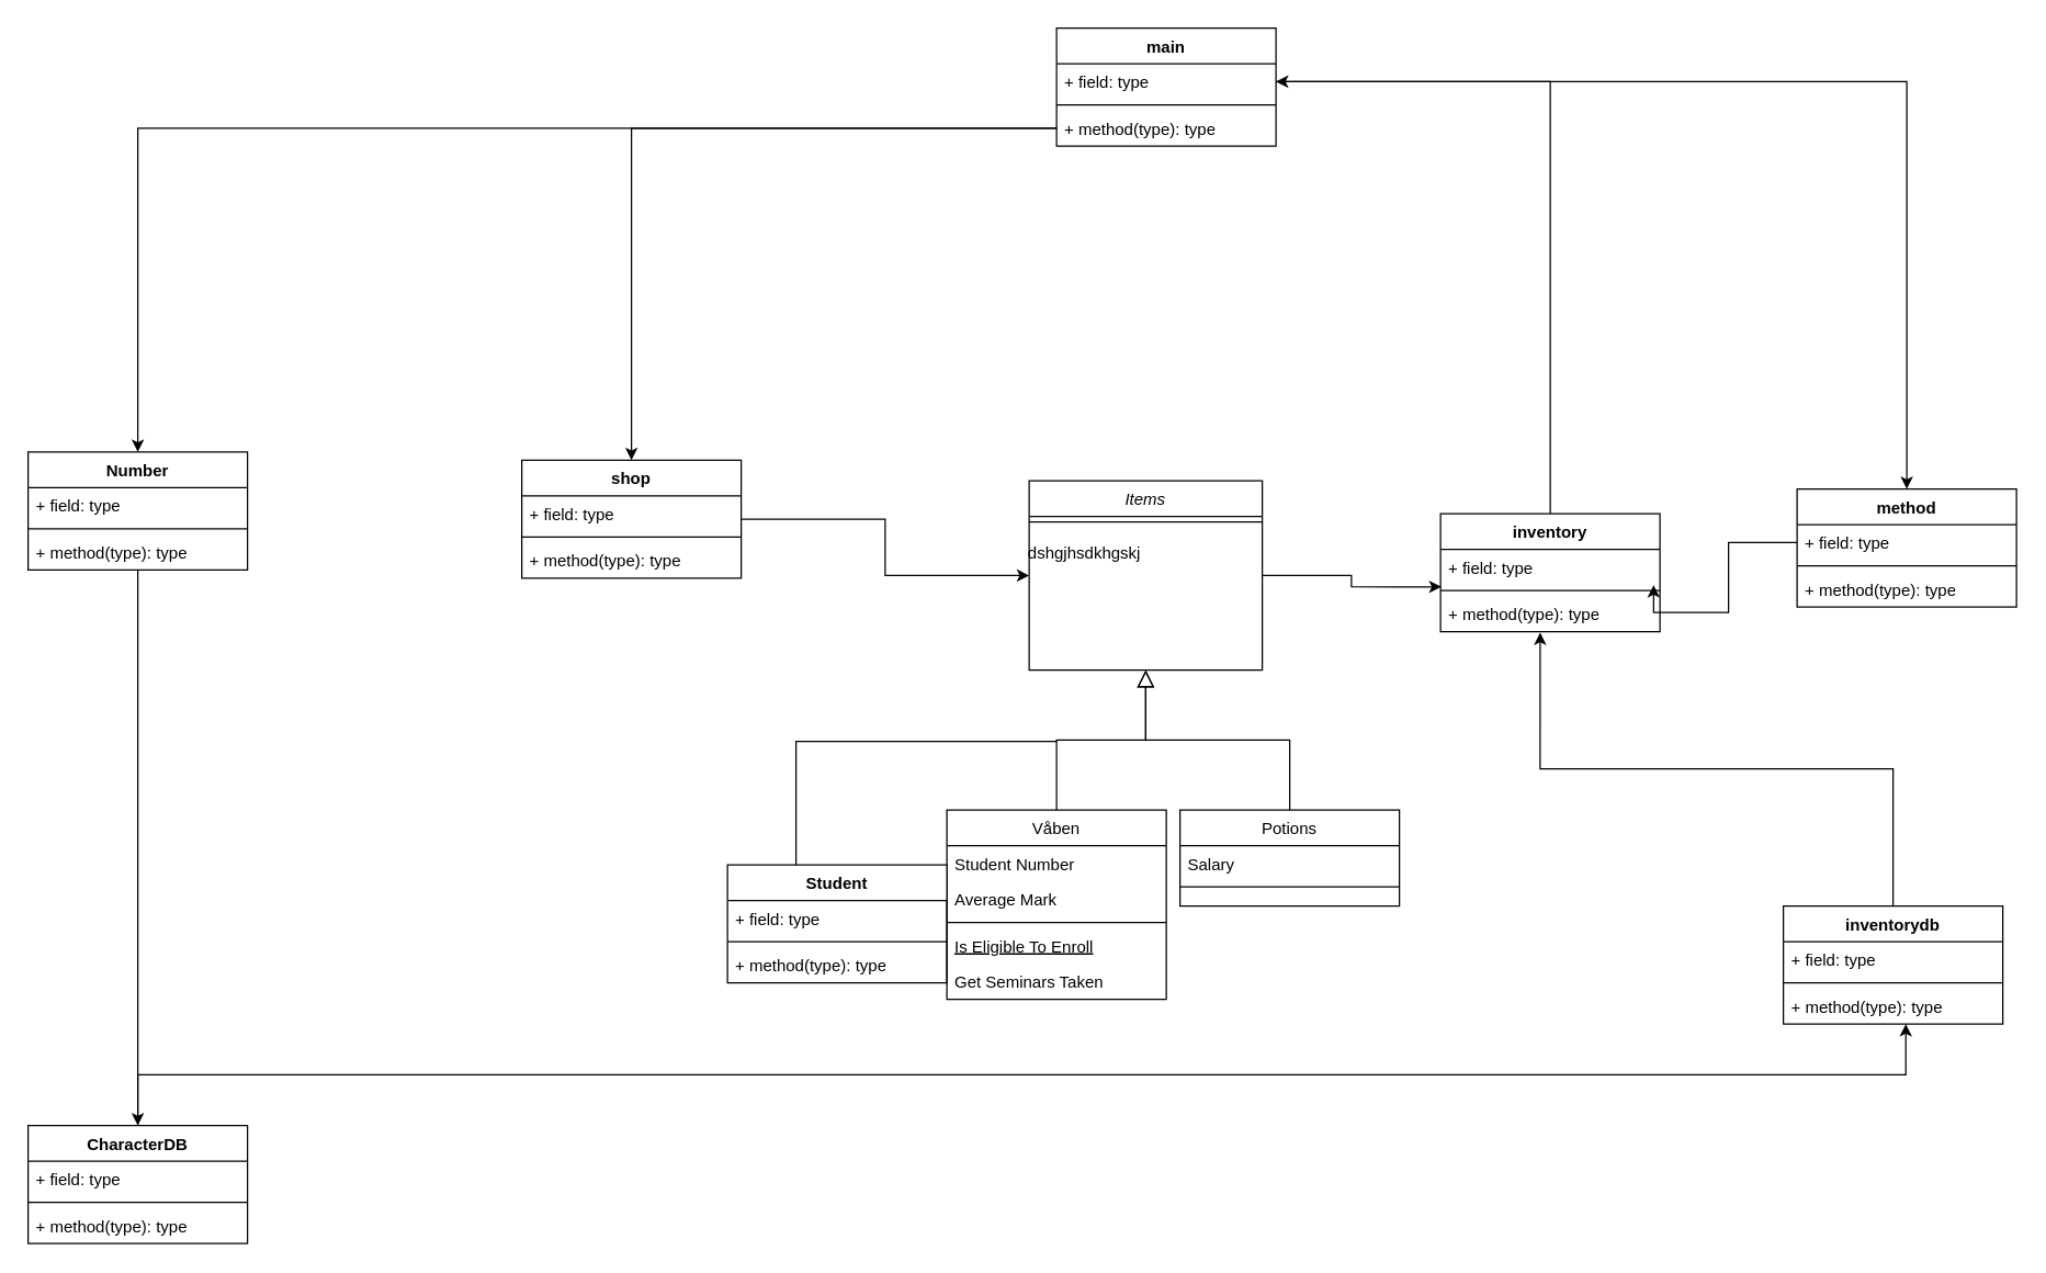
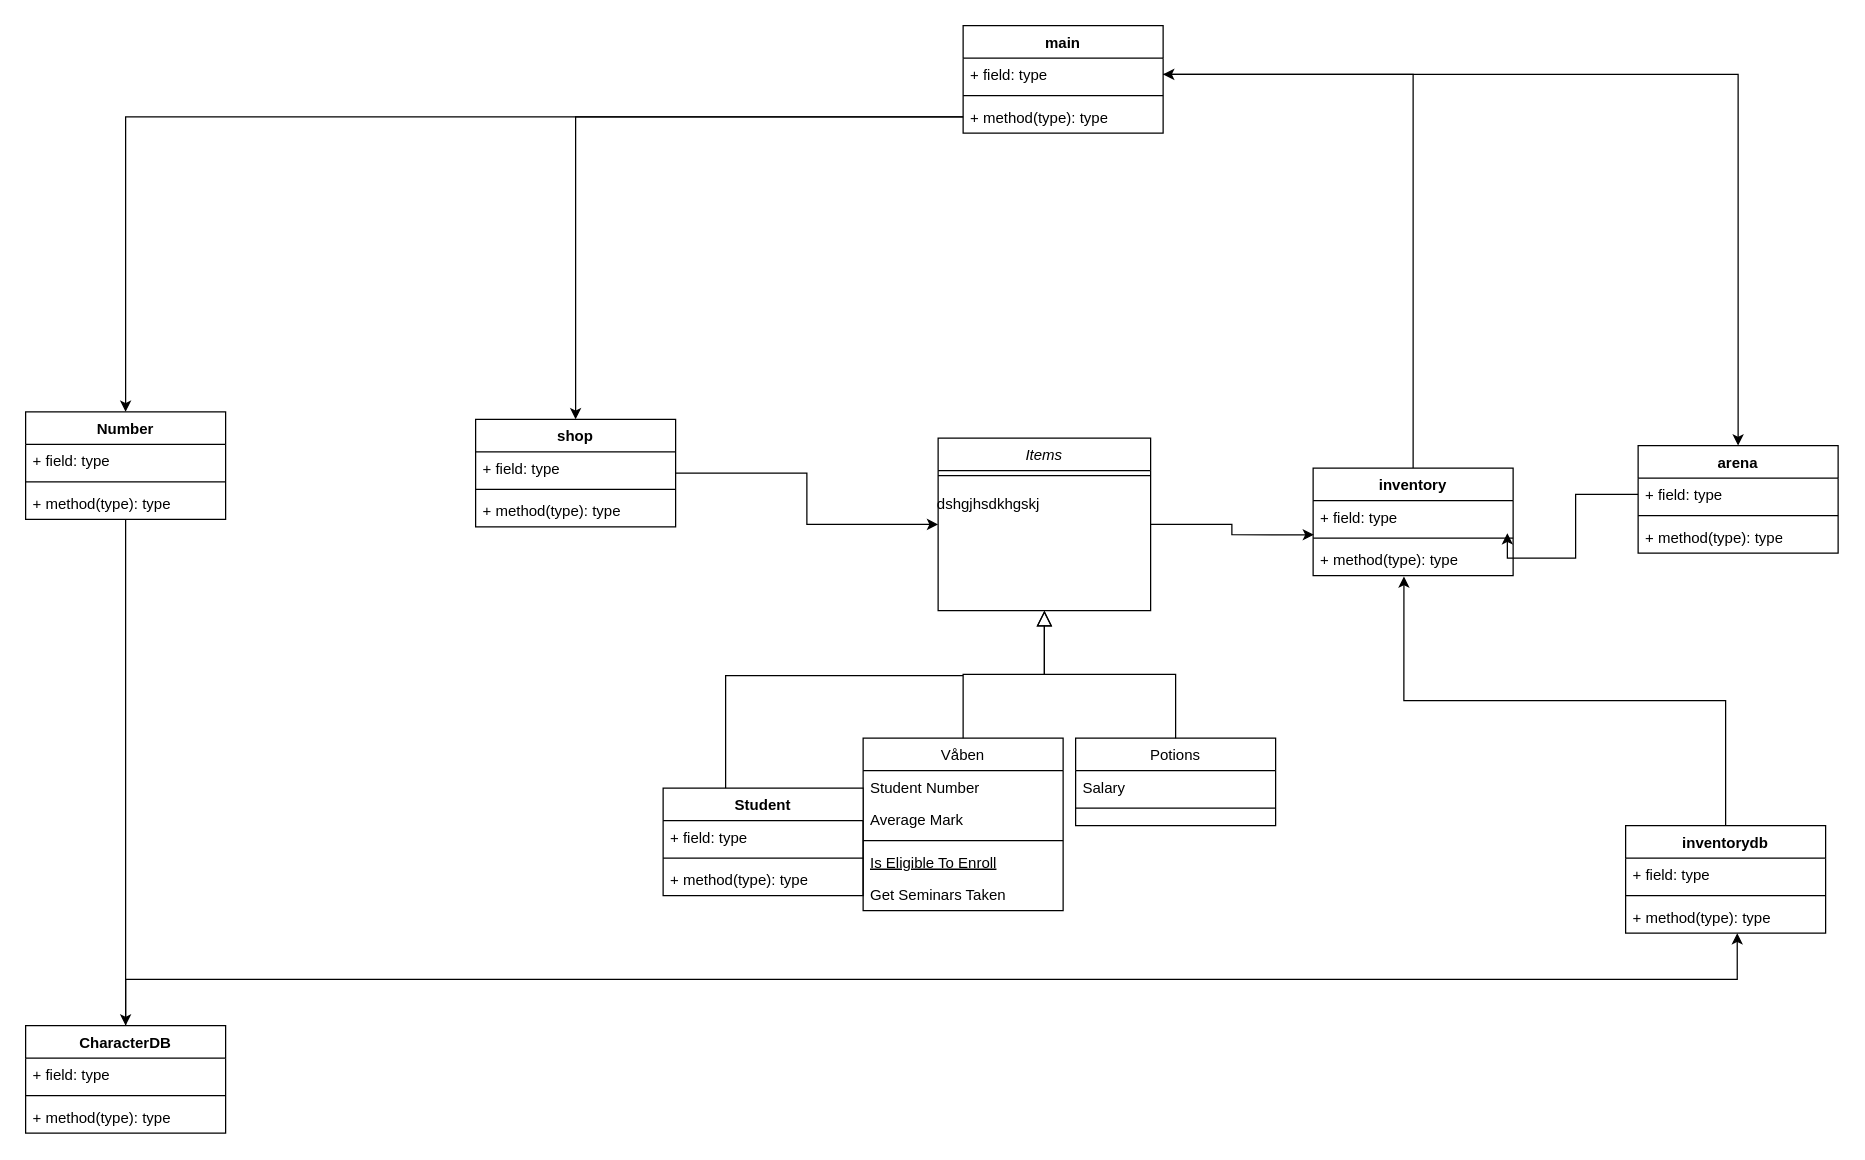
- <mxCell id="28" value="method" style="swimlane;fontStyle=1;align=center;verticalAlign=top;childLayout=stackLayout;horizontal=1;startSize=26;horizontalStack=0;resizeParent=1;resizeParentMax=0;resizeLast=0;collapsible=1;marginBottom=0;whiteSpace=wrap;html=1;" parent="1" vertex="1"><mxGeometry x="1310" y="356" width="160" height="86" as="geometry" /></mxCell>
+ <mxCell id="28" value="arena" style="swimlane;fontStyle=1;align=center;verticalAlign=top;childLayout=stackLayout;horizontal=1;startSize=26;horizontalStack=0;resizeParent=1;resizeParentMax=0;resizeLast=0;collapsible=1;marginBottom=0;whiteSpace=wrap;html=1;" parent="1" vertex="1"><mxGeometry x="1310" y="356" width="160" height="86" as="geometry" /></mxCell>
